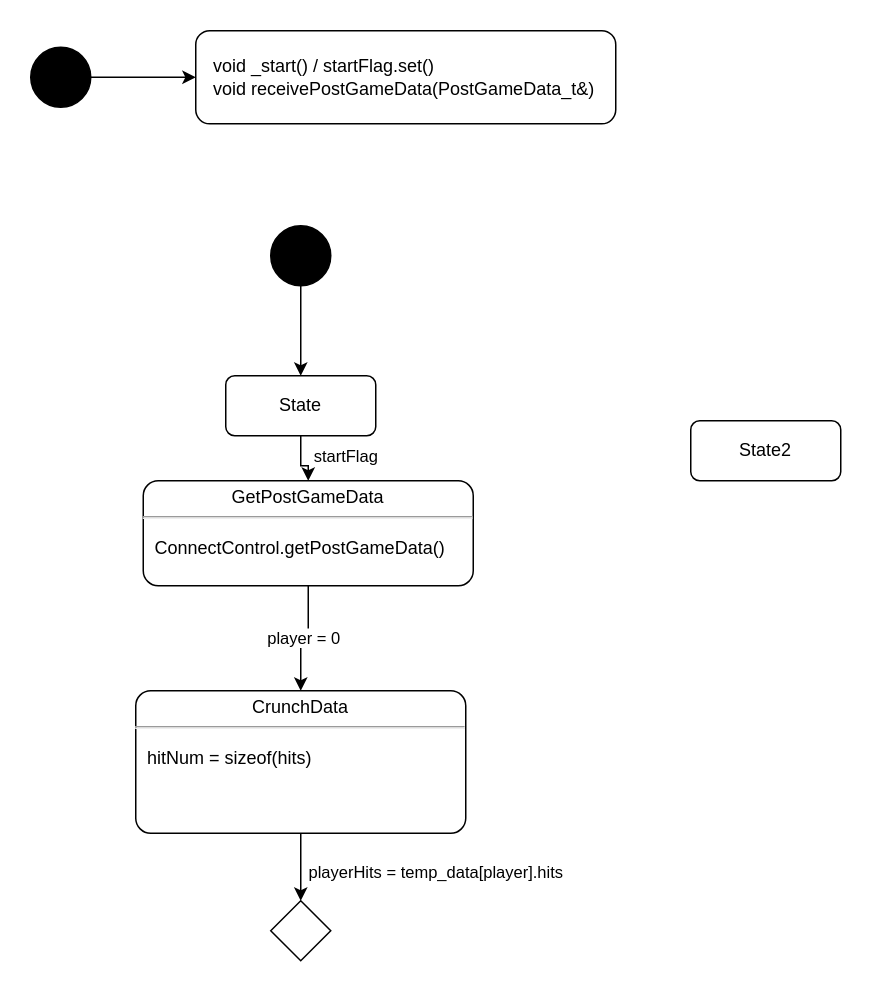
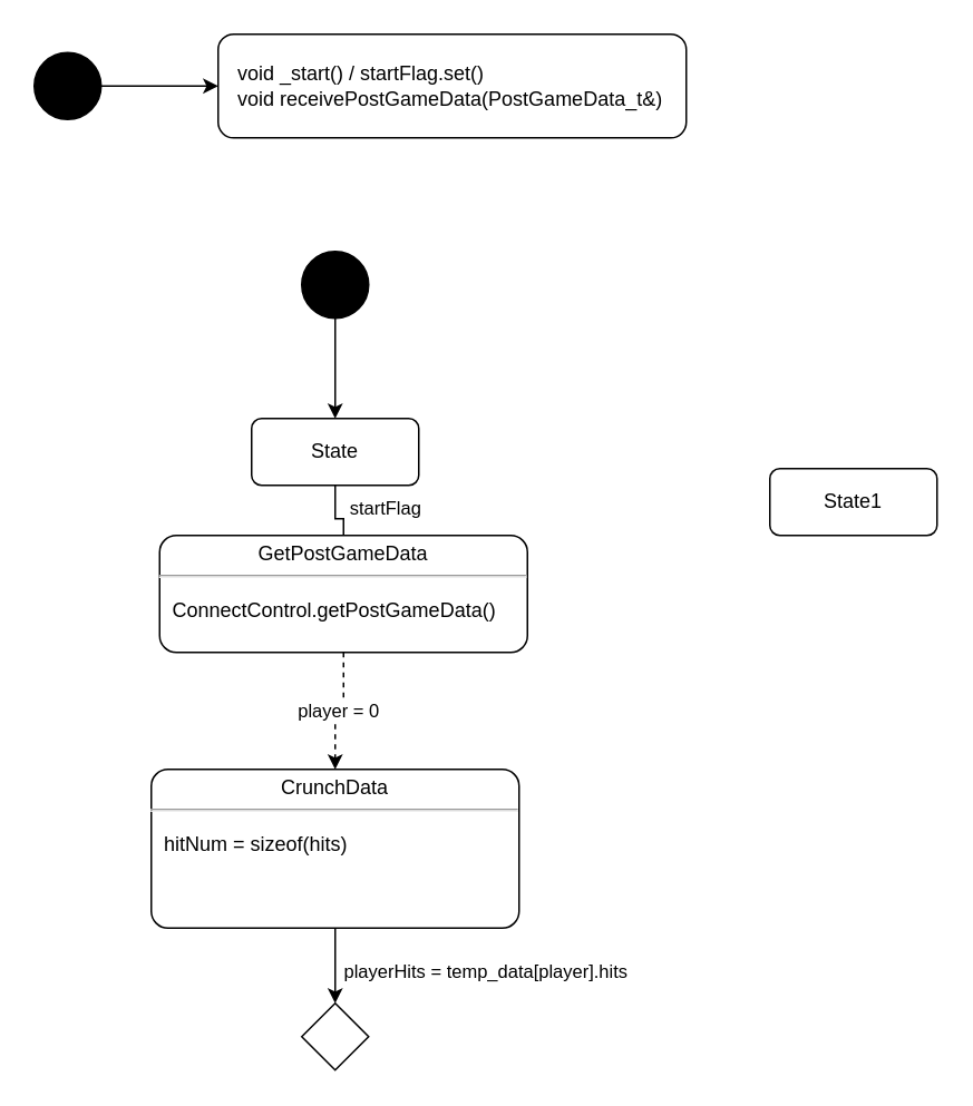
- <mxCell id="11" value="State2" style="shape=rect;rounded=1;html=1;whiteSpace=wrap;align=center;" vertex="1" parent="1"><mxGeometry x="460" y="280" width="100" height="40" as="geometry" /></mxCell>
+ <mxCell id="11" value="State1" style="shape=rect;rounded=1;html=1;whiteSpace=wrap;align=center;" vertex="1" parent="1"><mxGeometry x="460" y="280" width="100" height="40" as="geometry" /></mxCell>
- <mxCell id="7" value="startFlag" style="edgeStyle=orthogonalEdgeStyle;rounded=0;orthogonalLoop=1;jettySize=auto;html=1;" edge="1" parent="1" source="8" target="10"><mxGeometry x="-0.2" y="30" relative="1" as="geometry"><mxPoint as="offset" /></mxGeometry></mxCell>
+ <mxCell id="7" value="startFlag" style="edgeStyle=orthogonalEdgeStyle;rounded=0;orthogonalLoop=1;jettySize=auto;html=1;endArrow=none;" edge="1" parent="1" source="8" target="10"><mxGeometry x="-0.2" y="30" relative="1" as="geometry"><mxPoint as="offset" /></mxGeometry></mxCell>
- <mxCell id="9" value="player = 0" style="edgeStyle=orthogonalEdgeStyle;rounded=0;orthogonalLoop=1;jettySize=auto;html=1;" edge="1" parent="1" source="10" target="14"><mxGeometry relative="1" as="geometry"><mxPoint x="200" y="460" as="targetPoint" /></mxGeometry></mxCell>
+ <mxCell id="9" value="player = 0" style="edgeStyle=orthogonalEdgeStyle;rounded=0;orthogonalLoop=1;jettySize=auto;html=1;dashed=1;" edge="1" parent="1" source="10" target="14"><mxGeometry relative="1" as="geometry"><mxPoint x="200" y="460" as="targetPoint" /></mxGeometry></mxCell>
